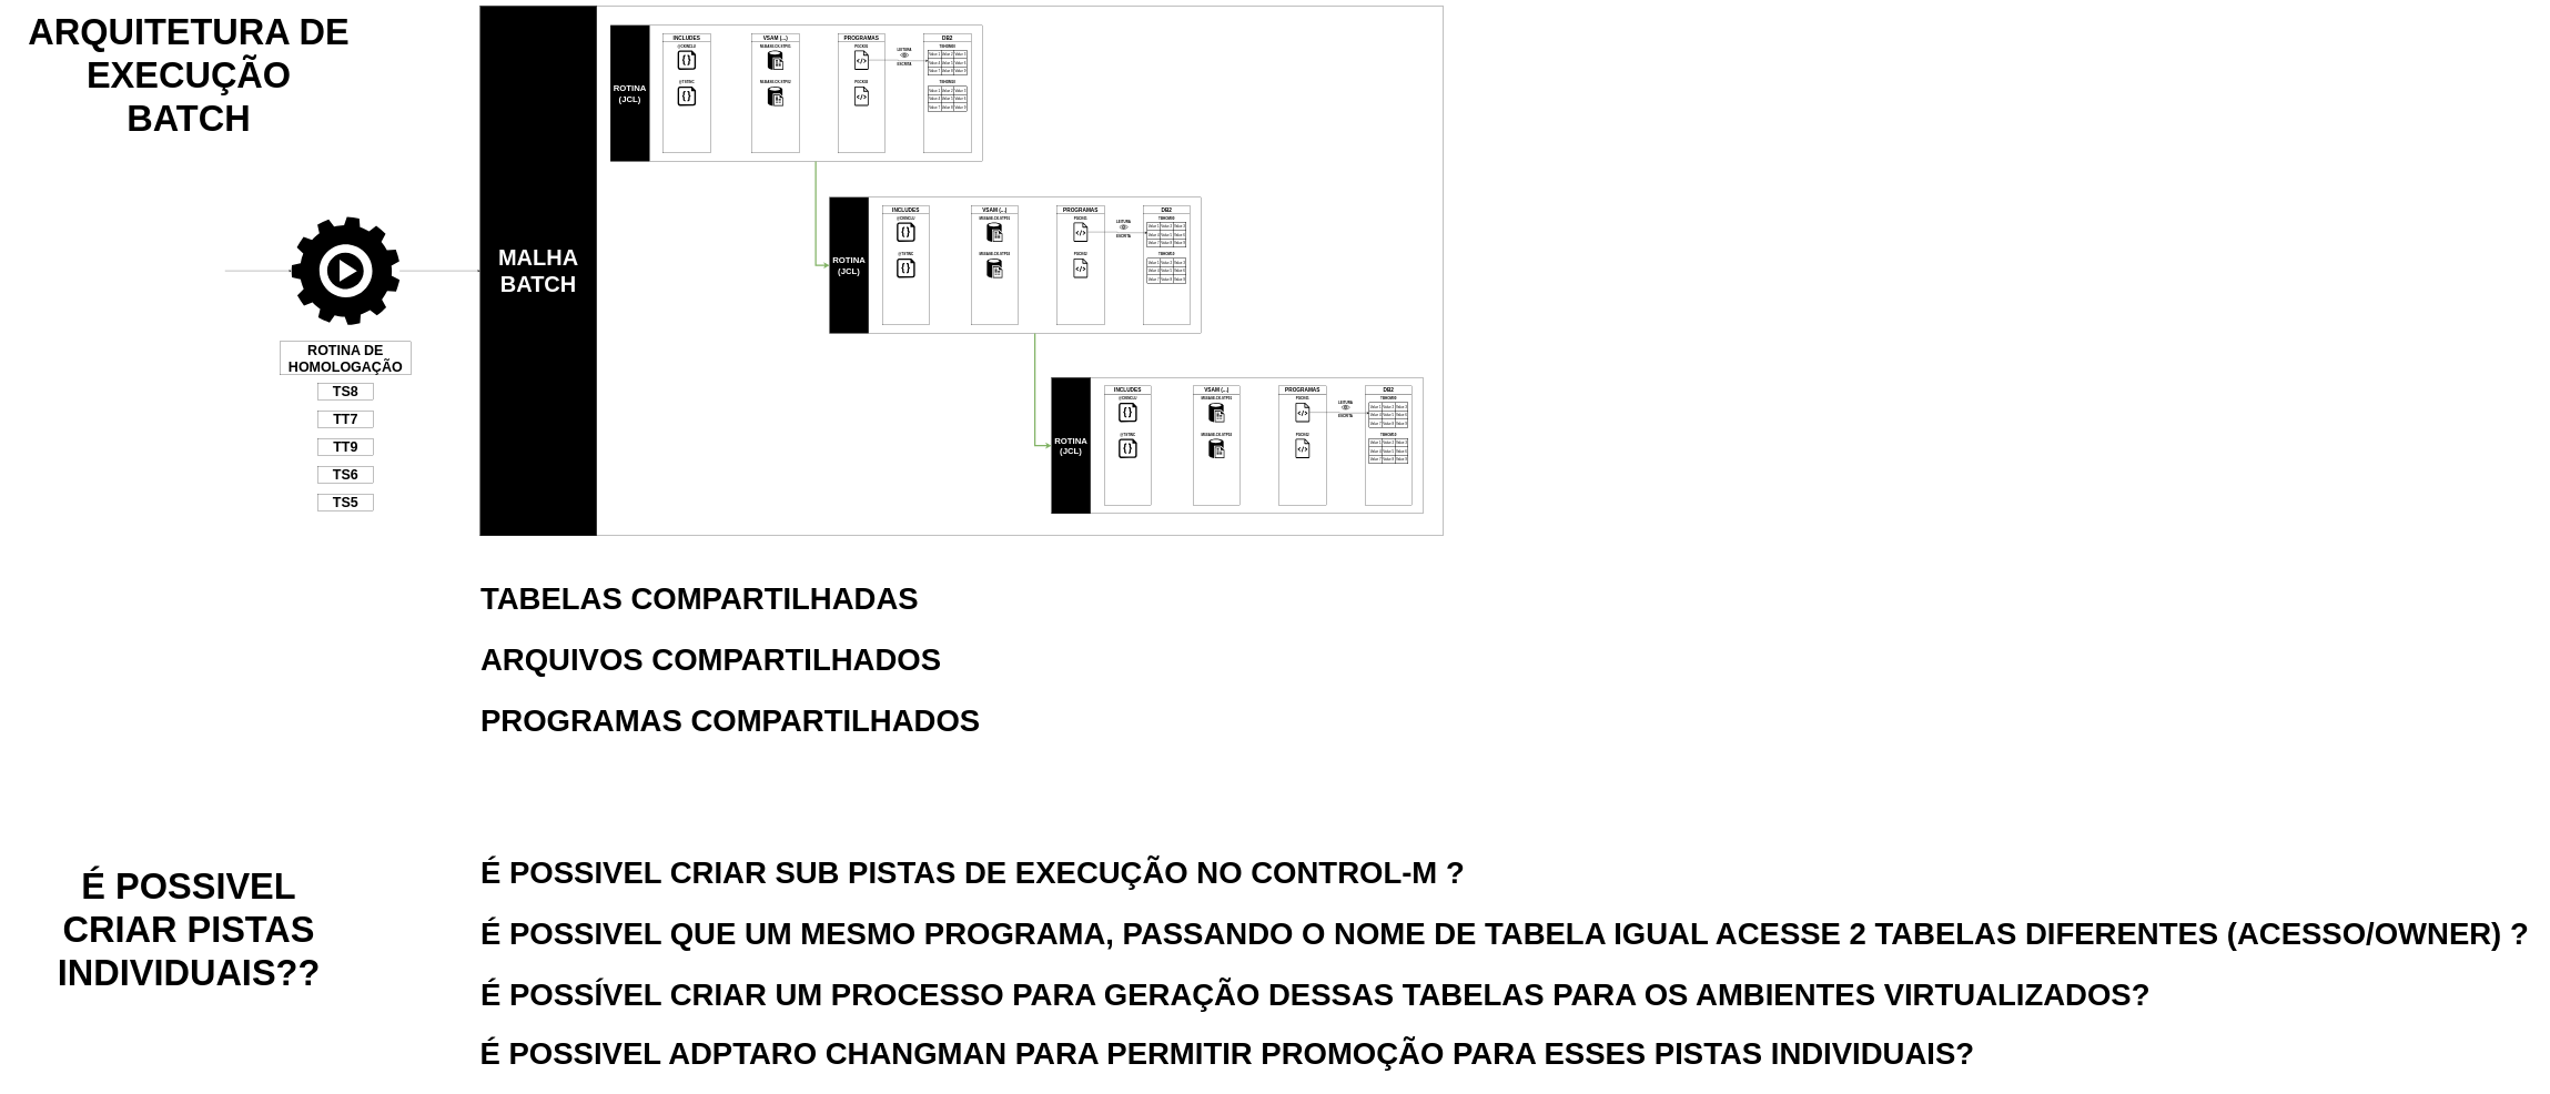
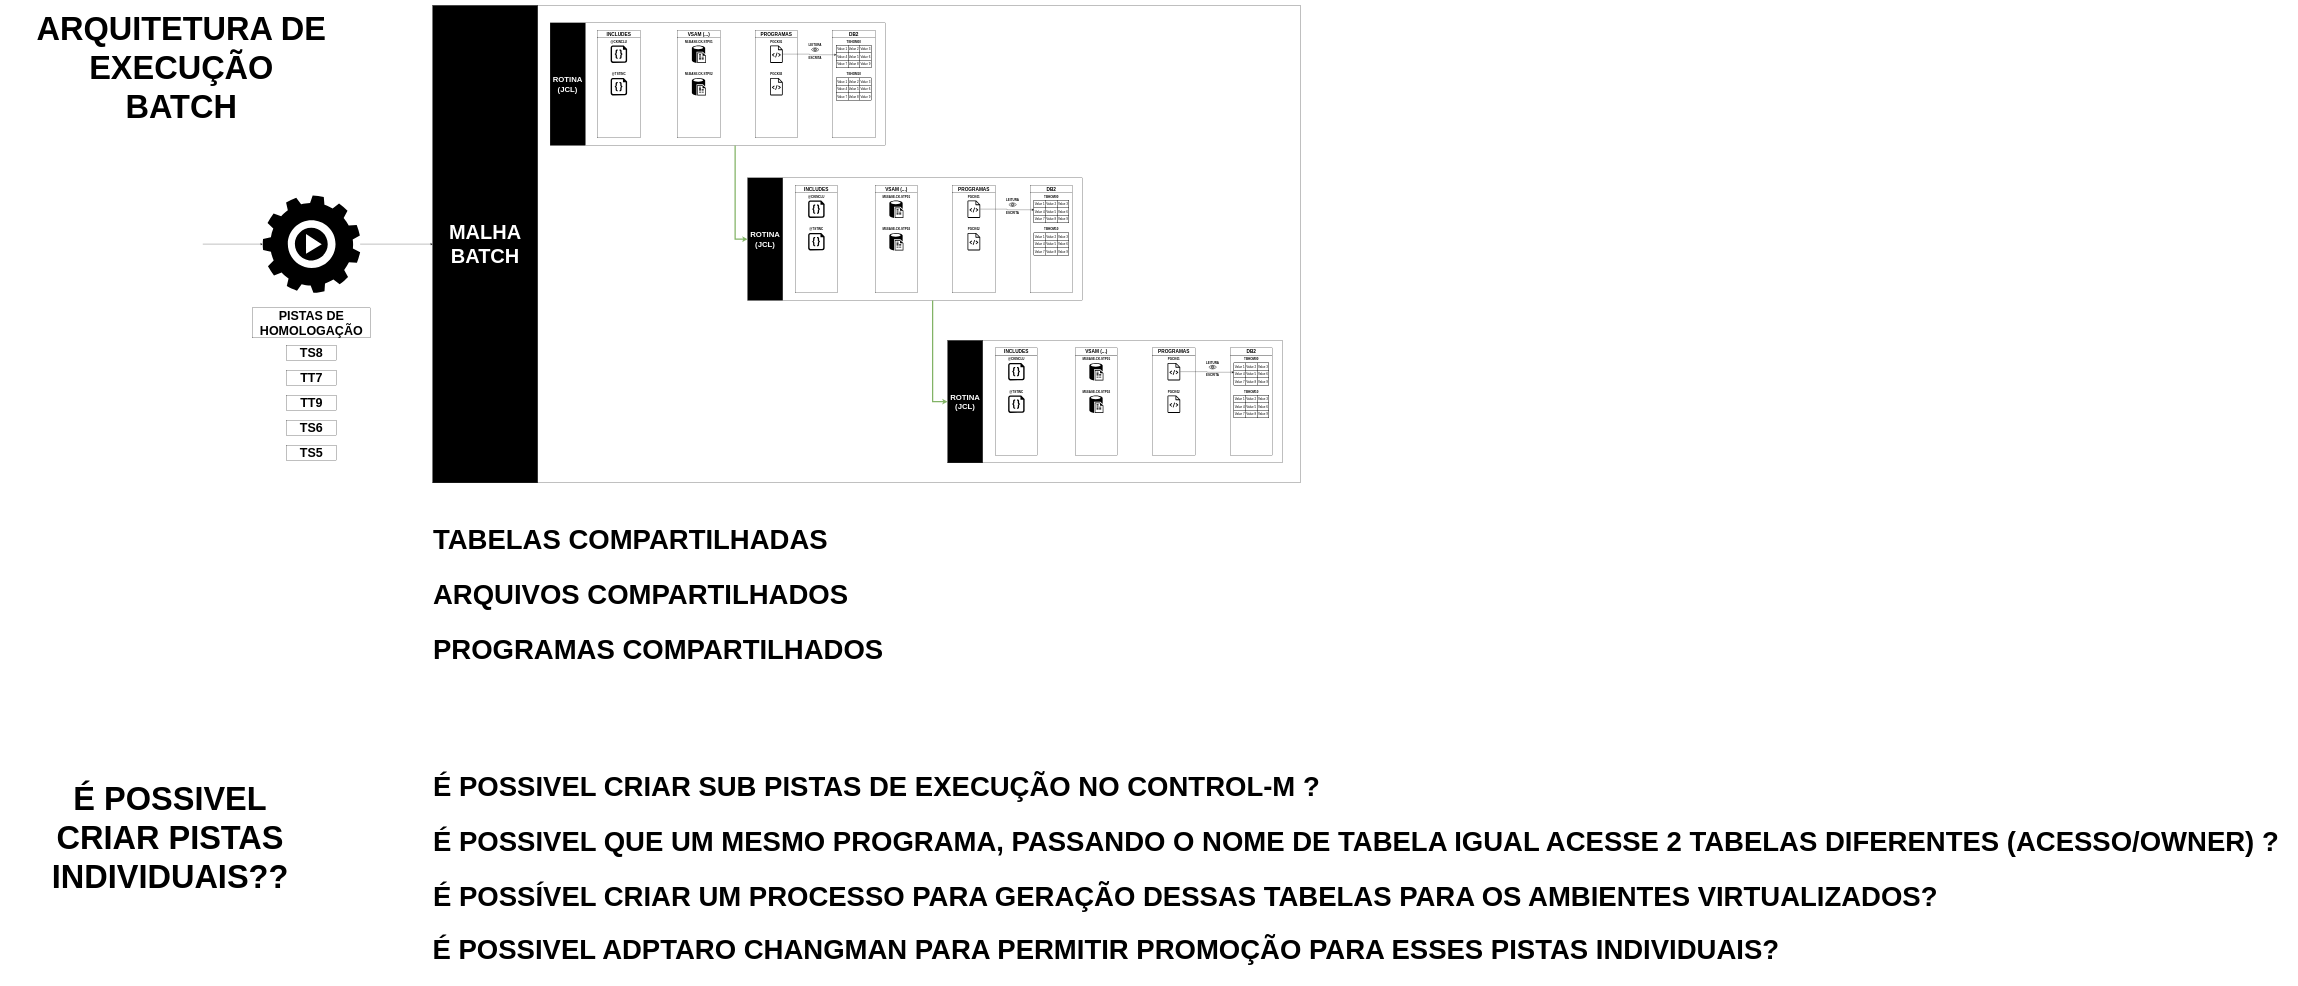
- <mxCell id="190" value="&lt;span style=&quot;font-size: 100px;&quot;&gt;&lt;b style=&quot;font-size: 130px;&quot;&gt;ARQUITETURA DE EXECUÇÃO BATCH&lt;/b&gt;&lt;/span&gt;" style="text;html=1;strokeColor=none;fillColor=none;align=center;verticalAlign=middle;whiteSpace=wrap;rounded=0;" vertex="1" parent="1"><mxGeometry x="90" y="20" width="1180" height="500" as="geometry" /></mxCell>
+ <mxCell id="190" value="&lt;span style=&quot;font-size: 100px;&quot;&gt;&lt;b style=&quot;font-size: 130px;&quot;&gt;ARQUITETURA DE EXECUÇÃO BATCH&lt;/b&gt;&lt;/span&gt;" style="text;html=1;strokeColor=none;fillColor=none;align=center;verticalAlign=middle;whiteSpace=wrap;rounded=0;" vertex="1" parent="1"><mxGeometry x="135" y="20" width="1180" height="500" as="geometry" /></mxCell>
- <mxCell id="184" value="ROTINA DE HOMOLOGAÇÃO" style="rounded=0;whiteSpace=wrap;html=1;fontSize=50;fontStyle=1" vertex="1" parent="1"><mxGeometry x="1010" y="1230" width="470" height="120" as="geometry" /></mxCell>
+ <mxCell id="184" value="PISTAS DE HOMOLOGAÇÃO" style="rounded=0;whiteSpace=wrap;html=1;fontSize=50;fontStyle=1" vertex="1" parent="1"><mxGeometry x="1010" y="1230" width="470" height="120" as="geometry" /></mxCell>
